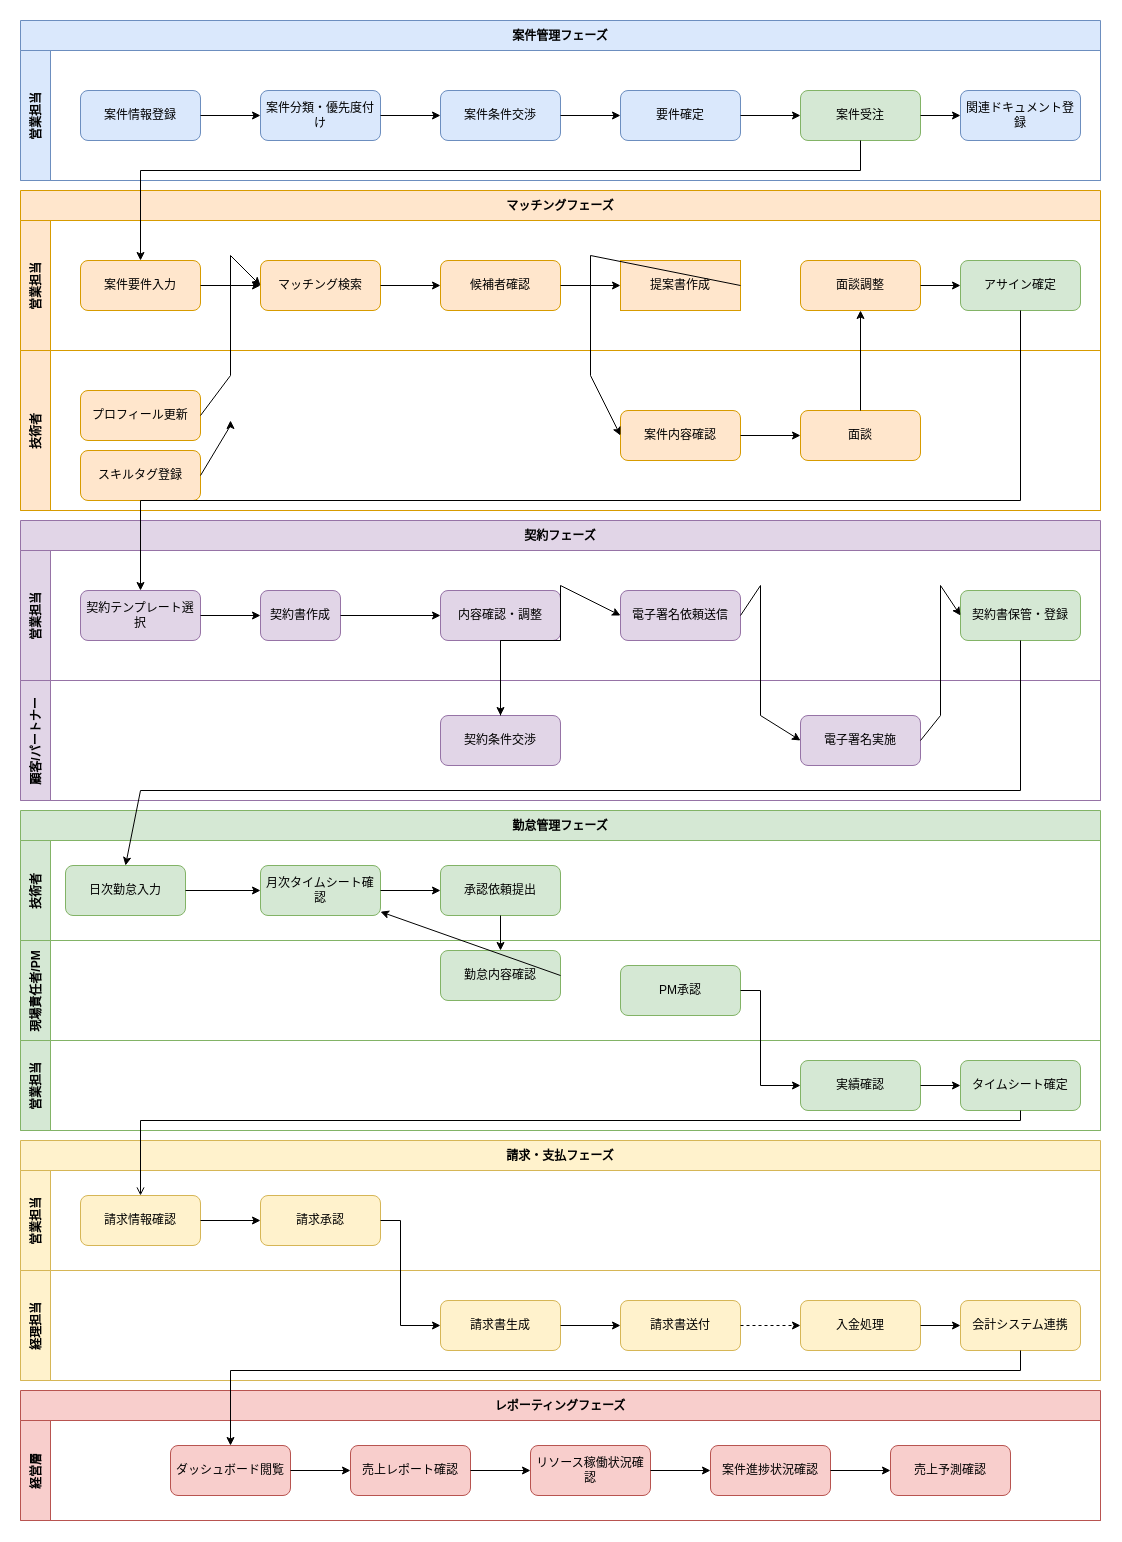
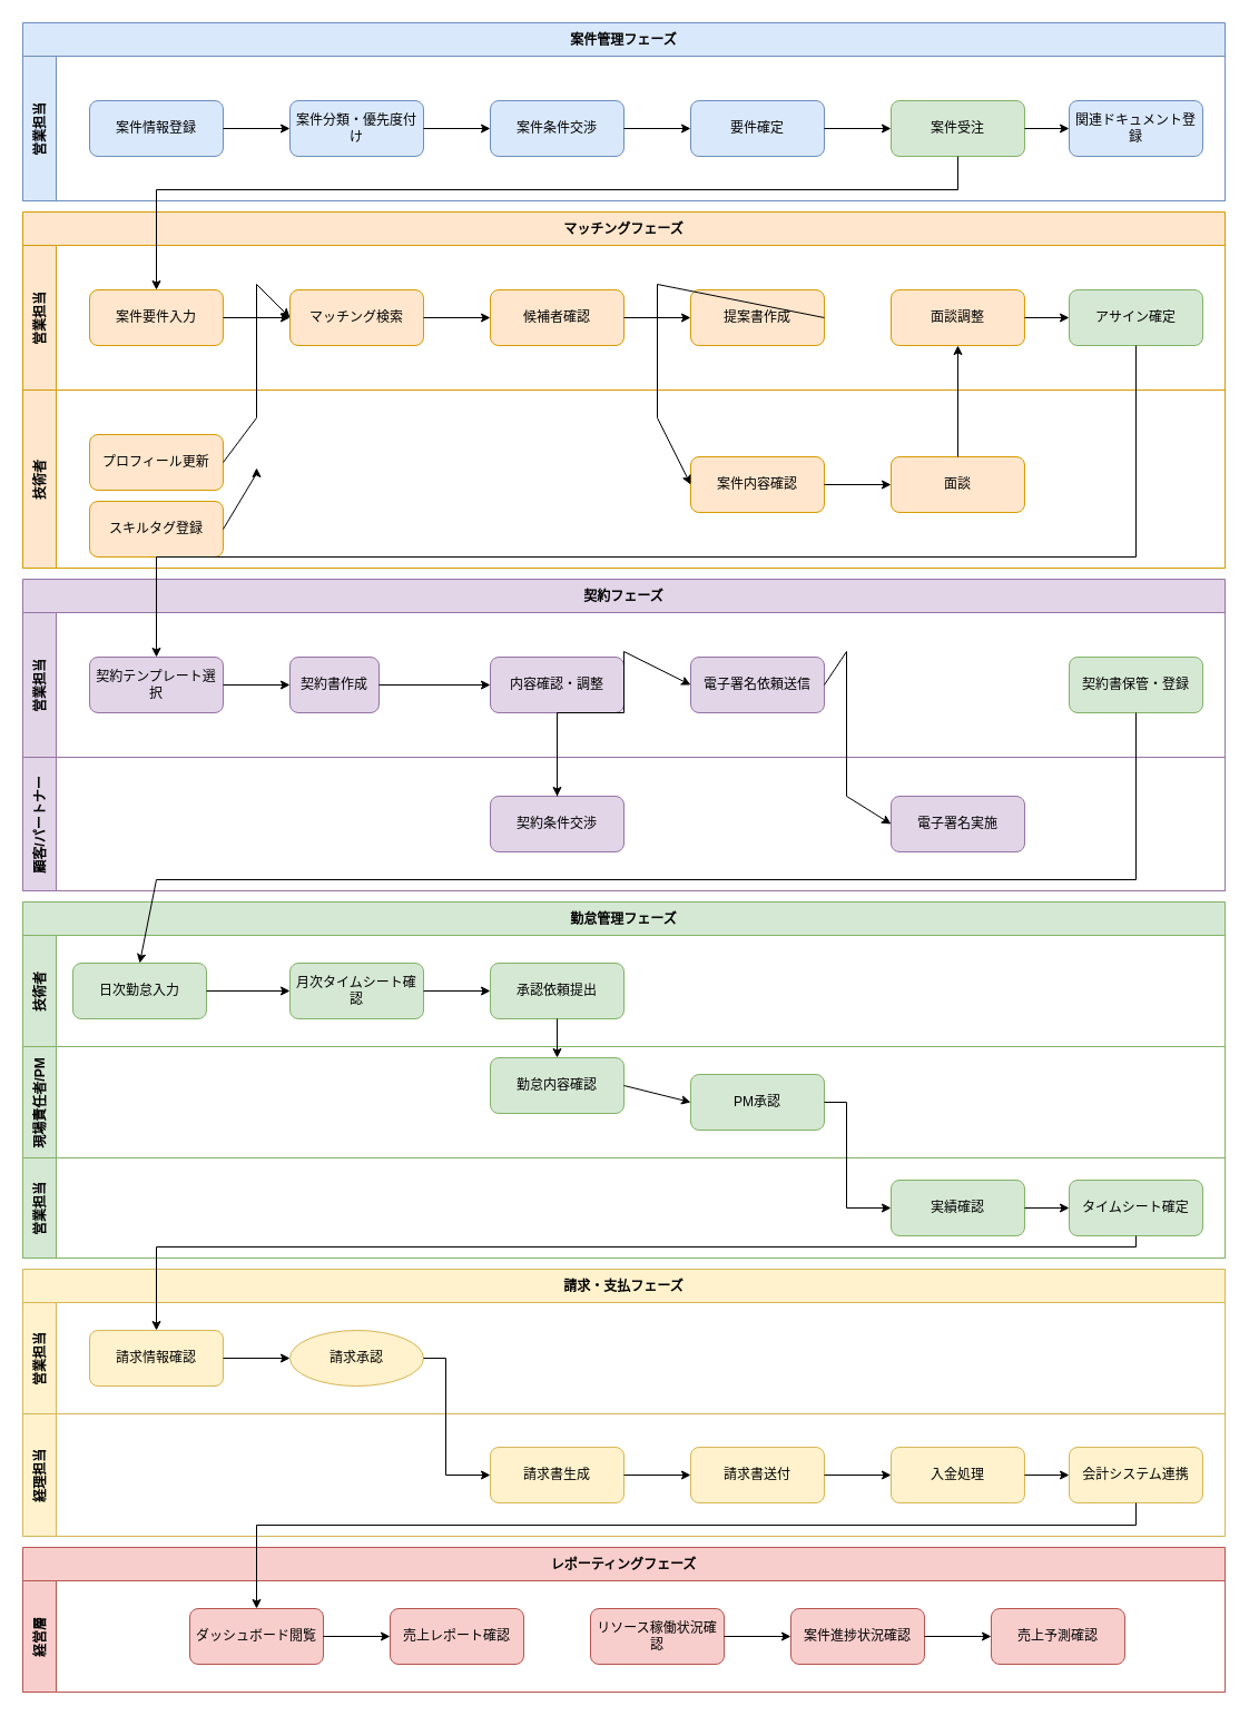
- <mxCell id="20" value="提案書作成" style="whiteSpace=wrap;html=1;fillColor=#ffe6cc;strokeColor=#d79b00;rounded=0;" parent="16" vertex="1"><mxGeometry x="600" y="40" width="120" height="50" as="geometry" /></mxCell>
+ <mxCell id="20" value="提案書作成" style="rounded=1;whiteSpace=wrap;html=1;fillColor=#ffe6cc;strokeColor=#d79b00;" parent="16" vertex="1"><mxGeometry x="600" y="40" width="120" height="50" as="geometry" /></mxCell>
- <mxCell id="52" value="" style="endArrow=classic;html=1;rounded=0;exitX=1;exitY=0.5;exitDx=0;exitDy=0;entryX=0;entryY=0.5;entryDx=0;entryDy=0;" parent="37" source="46" target="43" edge="1"><mxGeometry width="50" height="50" relative="1" as="geometry"><mxPoint x="510" y="280" as="sourcePoint" /><mxPoint x="560" y="230" as="targetPoint" /><Array as="points"><mxPoint x="920" y="195" /><mxPoint x="920" y="65" /></Array></mxGeometry></mxCell>
- <mxCell id="67" value="" style="endArrow=classic;html=1;rounded=0;exitX=1;exitY=0.5;exitDx=0;exitDy=0;" parent="53" source="59" target="56" edge="1"><mxGeometry width="50" height="50" relative="1" as="geometry"><mxPoint x="510" y="280" as="sourcePoint" /><mxPoint x="560" y="230" as="targetPoint" /></mxGeometry></mxCell>
+ <mxCell id="67" value="" style="endArrow=classic;html=1;rounded=0;exitX=1;exitY=0.5;exitDx=0;exitDy=0;entryX=0;entryY=0.5;entryDx=0;entryDy=0;" parent="53" source="59" target="60" edge="1"><mxGeometry width="50" height="50" relative="1" as="geometry"><mxPoint x="510" y="280" as="sourcePoint" /><mxPoint x="560" y="230" as="targetPoint" /></mxGeometry></mxCell>
- <mxCell id="98" value="" style="endArrow=open;html=1;rounded=0;exitX=0.5;exitY=1;exitDx=0;exitDy=0;entryX=0.5;entryY=0;entryDx=0;entryDy=0;" parent="1" source="63" target="72" edge="1"><mxGeometry width="50" height="50" relative="1" as="geometry"><mxPoint x="530" y="1050" as="sourcePoint" /><mxPoint x="580" y="1000" as="targetPoint" /><Array as="points"><mxPoint x="1020" y="1120" /><mxPoint x="140" y="1120" /></Array></mxGeometry></mxCell>
+ <mxCell id="98" value="" style="endArrow=classic;html=1;rounded=0;exitX=0.5;exitY=1;exitDx=0;exitDy=0;entryX=0.5;entryY=0;entryDx=0;entryDy=0;" parent="1" source="63" target="72" edge="1"><mxGeometry width="50" height="50" relative="1" as="geometry"><mxPoint x="530" y="1050" as="sourcePoint" /><mxPoint x="580" y="1000" as="targetPoint" /><Array as="points"><mxPoint x="1020" y="1120" /><mxPoint x="140" y="1120" /></Array></mxGeometry></mxCell>
- <mxCell id="73" value="請求承認" style="rounded=1;whiteSpace=wrap;html=1;fillColor=#fff2cc;strokeColor=#d6b656;" parent="71" vertex="1"><mxGeometry x="240" y="25" width="120" height="50" as="geometry" /></mxCell>
+ <mxCell id="73" value="請求承認" style="ellipse;whiteSpace=wrap;html=1;fillColor=#fff2cc;strokeColor=#d6b656;" parent="71" vertex="1"><mxGeometry x="240" y="25" width="120" height="50" as="geometry" /></mxCell>
- <mxCell id="82" value="" style="endArrow=classic;html=1;rounded=0;exitX=1;exitY=0.5;exitDx=0;exitDy=0;entryX=0;entryY=0.5;entryDx=0;entryDy=0;dashed=1;" parent="70" source="76" target="77" edge="1"><mxGeometry width="50" height="50" relative="1" as="geometry"><mxPoint x="510" y="280" as="sourcePoint" /><mxPoint x="560" y="230" as="targetPoint" /></mxGeometry></mxCell>
+ <mxCell id="82" value="" style="endArrow=classic;html=1;rounded=0;exitX=1;exitY=0.5;exitDx=0;exitDy=0;entryX=0;entryY=0.5;entryDx=0;entryDy=0;" parent="70" source="76" target="77" edge="1"><mxGeometry width="50" height="50" relative="1" as="geometry"><mxPoint x="510" y="280" as="sourcePoint" /><mxPoint x="560" y="230" as="targetPoint" /></mxGeometry></mxCell>
- <mxCell id="92" value="" style="endArrow=classic;html=1;rounded=0;exitX=1;exitY=0.5;exitDx=0;exitDy=0;entryX=0;entryY=0.5;entryDx=0;entryDy=0;" parent="84" source="87" target="88" edge="1"><mxGeometry width="50" height="50" relative="1" as="geometry"><mxPoint x="510" y="280" as="sourcePoint" /><mxPoint x="560" y="230" as="targetPoint" /></mxGeometry></mxCell>
